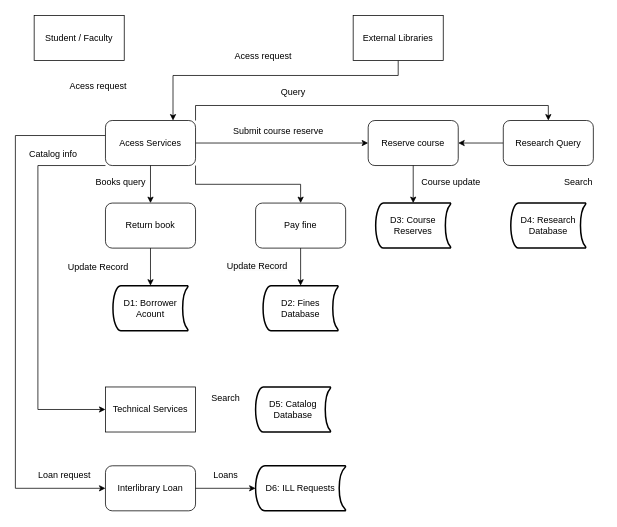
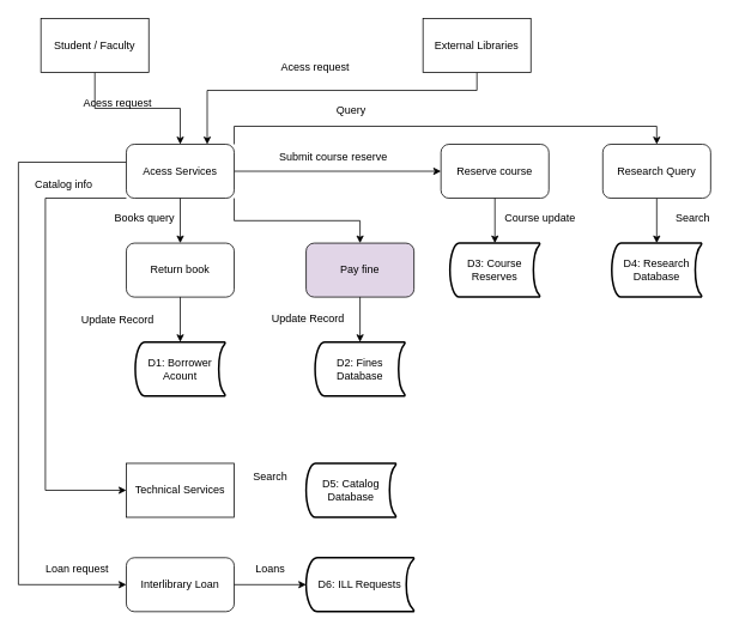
+ <mxCell id="2" style="edgeStyle=orthogonalEdgeStyle;rounded=0;orthogonalLoop=1;jettySize=auto;html=1;exitX=0.5;exitY=1;exitDx=0;exitDy=0;entryX=0.5;entryY=0;entryDx=0;entryDy=0;" edge="1" parent="1" source="3" target="9"><mxGeometry relative="1" as="geometry" /></mxCell>
- <mxCell id="26" style="edgeStyle=orthogonalEdgeStyle;rounded=0;orthogonalLoop=1;jettySize=auto;html=1;" edge="1" parent="1" source="27" target="15"><mxGeometry relative="1" as="geometry" /></mxCell>
+ <mxCell id="26" style="edgeStyle=orthogonalEdgeStyle;rounded=0;orthogonalLoop=1;jettySize=auto;html=1;" edge="1" parent="1" source="27" target="29"><mxGeometry relative="1" as="geometry" /></mxCell>
- <mxCell id="20" value="Pay fine" style="rounded=1;whiteSpace=wrap;html=1;" vertex="1" parent="1"><mxGeometry x="340" y="270" width="120" height="60" as="geometry" /></mxCell>
+ <mxCell id="20" value="Pay fine" style="rounded=1;whiteSpace=wrap;html=1;fillColor=#e1d5e7;" vertex="1" parent="1"><mxGeometry x="340" y="270" width="120" height="60" as="geometry" /></mxCell>
